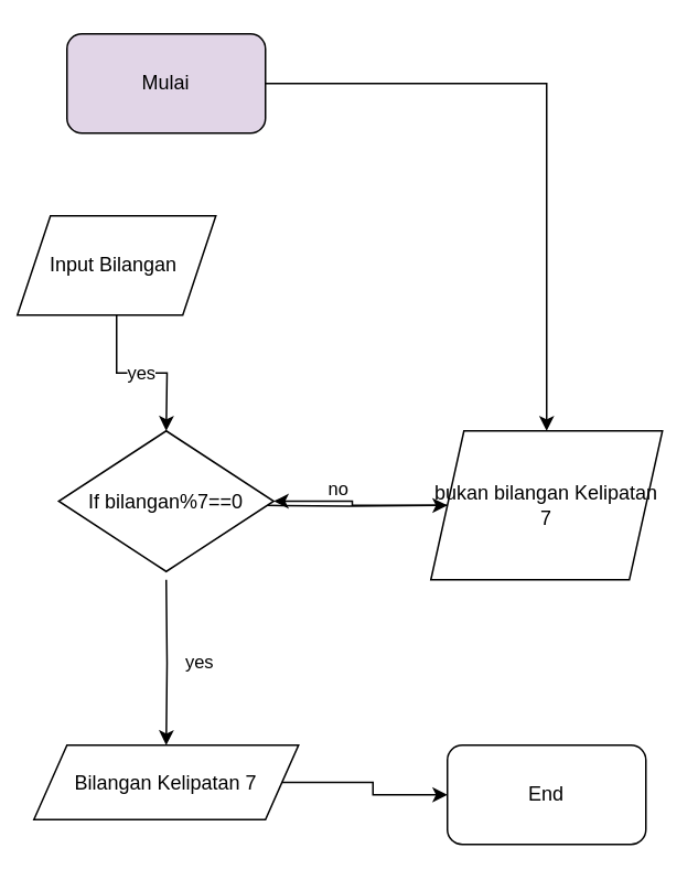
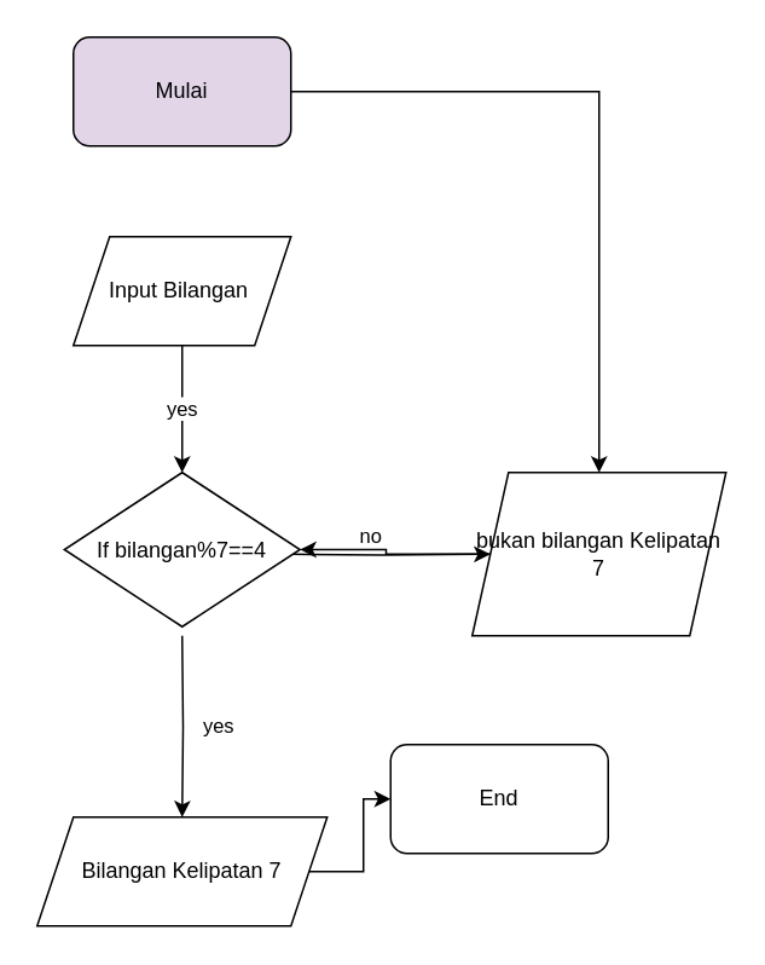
- <mxCell id="5" value="Input Bilangan&amp;nbsp;" style="shape=parallelogram;perimeter=parallelogramPerimeter;whiteSpace=wrap;html=1;fixedSize=1;" parent="1" vertex="1"><mxGeometry x="10" y="130" width="120" height="60" as="geometry" /></mxCell>
+ <mxCell id="5" value="Input Bilangan&amp;nbsp;" style="shape=parallelogram;perimeter=parallelogramPerimeter;whiteSpace=wrap;html=1;fixedSize=1;" parent="1" vertex="1"><mxGeometry x="40" y="130" width="120" height="60" as="geometry" /></mxCell>
- <mxCell id="13" value="If bilangan%7==0" style="rhombus;whiteSpace=wrap;html=1;" parent="1" vertex="1"><mxGeometry x="35" y="260" width="130" height="85" as="geometry" /></mxCell>
+ <mxCell id="13" value="If bilangan%7==4" style="rhombus;whiteSpace=wrap;html=1;" parent="1" vertex="1"><mxGeometry x="35" y="260" width="130" height="85" as="geometry" /></mxCell>
- <mxCell id="9" value="Bilangan Kelipatan 7" style="shape=parallelogram;perimeter=parallelogramPerimeter;whiteSpace=wrap;html=1;fixedSize=1;" parent="1" vertex="1"><mxGeometry x="20" y="450" width="160" height="45" as="geometry" /></mxCell>
+ <mxCell id="9" value="Bilangan Kelipatan 7" style="shape=parallelogram;perimeter=parallelogramPerimeter;whiteSpace=wrap;html=1;fixedSize=1;" parent="1" vertex="1"><mxGeometry x="20" y="450" width="160" height="60" as="geometry" /></mxCell>
- <mxCell id="12" value="End" style="rounded=1;whiteSpace=wrap;html=1;" parent="1" vertex="1"><mxGeometry x="270" y="450" width="120" height="60" as="geometry" /></mxCell>
+ <mxCell id="12" value="End" style="rounded=1;whiteSpace=wrap;html=1;" parent="1" vertex="1"><mxGeometry x="215" y="410" width="120" height="60" as="geometry" /></mxCell>
